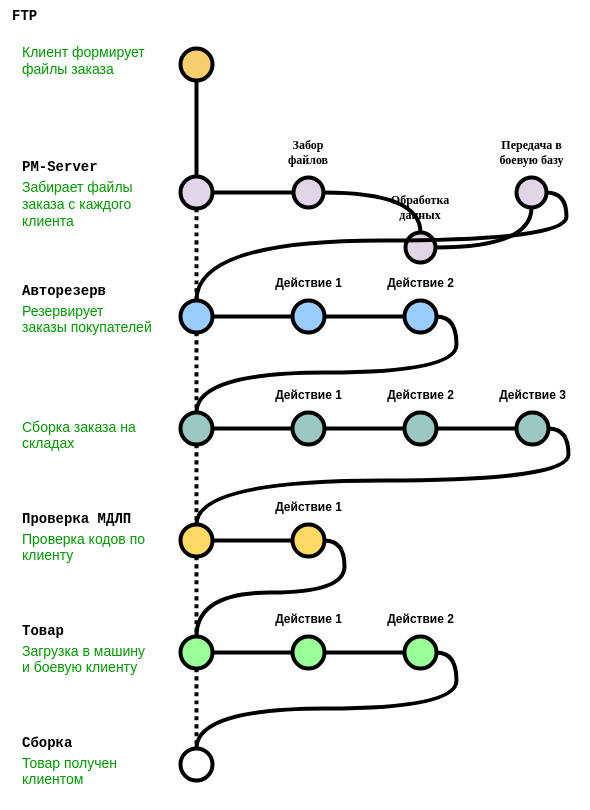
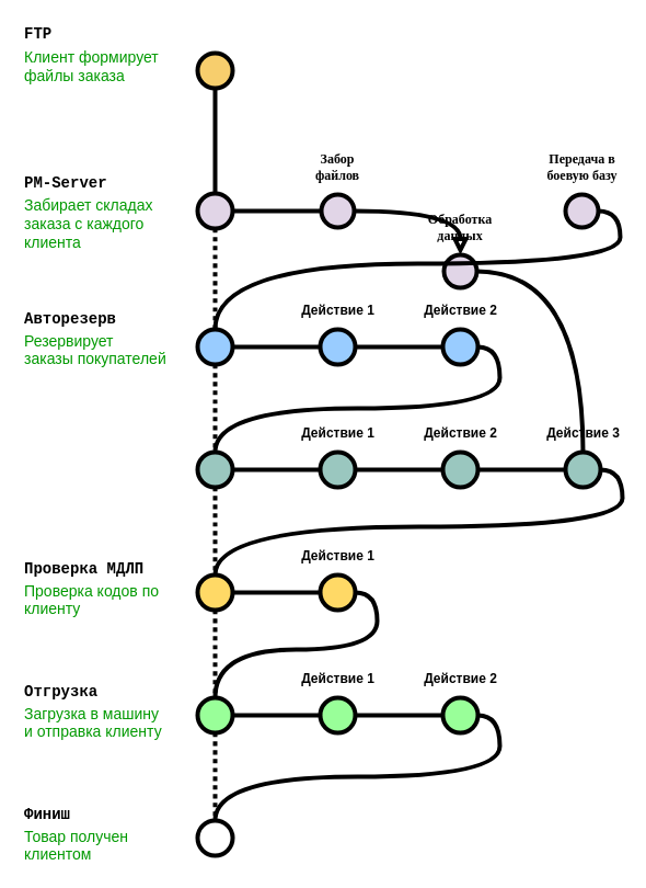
- <mxCell id="4" value="FTP" style="text;html=1;strokeColor=none;fillColor=none;align=left;verticalAlign=middle;whiteSpace=wrap;overflow=hidden;fontSize=14;fontStyle=1;fontFamily=Courier New;" vertex="1" parent="1"><mxGeometry x="10" y="5" width="50" height="20" as="geometry" /></mxCell>
+ <mxCell id="4" value="FTP" style="text;html=1;strokeColor=none;fillColor=none;align=left;verticalAlign=middle;whiteSpace=wrap;overflow=hidden;fontSize=14;fontStyle=1;fontFamily=Courier New;" vertex="1" parent="1"><mxGeometry x="20" y="20" width="50" height="20" as="geometry" /></mxCell>
- <mxCell id="11" value="" style="edgeStyle=orthogonalEdgeStyle;curved=1;rounded=0;sketch=0;orthogonalLoop=1;jettySize=auto;html=1;fontFamily=Tahoma;fontSize=12;endArrow=none;endFill=0;strokeWidth=4;" edge="1" parent="1" source="12" target="19"><mxGeometry relative="1" as="geometry" /></mxCell>
+ <mxCell id="11" value="" style="edgeStyle=orthogonalEdgeStyle;curved=1;rounded=0;sketch=0;orthogonalLoop=1;jettySize=auto;html=1;fontFamily=Tahoma;fontSize=12;endArrow=block;endFill=0;strokeWidth=4;" edge="1" parent="1" source="12" target="19"><mxGeometry relative="1" as="geometry" /></mxCell>
- <mxCell id="10" value="Забирает файлы заказа с каждого клиента" style="text;html=1;strokeColor=none;fillColor=none;align=left;verticalAlign=middle;whiteSpace=wrap;overflow=hidden;fontSize=14;fontStyle=0;fontColor=#009900;" vertex="1" parent="1"><mxGeometry x="20" y="176" width="132.25" height="56" as="geometry" /></mxCell>
+ <mxCell id="10" value="Забирает складах заказа с каждого клиента" style="text;html=1;strokeColor=none;fillColor=none;align=left;verticalAlign=middle;whiteSpace=wrap;overflow=hidden;fontSize=14;fontStyle=0;fontColor=#009900;" vertex="1" parent="1"><mxGeometry x="20" y="176" width="132.25" height="56" as="geometry" /></mxCell>
- <mxCell id="18" value="" style="edgeStyle=orthogonalEdgeStyle;curved=1;rounded=0;sketch=0;orthogonalLoop=1;jettySize=auto;html=1;fontFamily=Tahoma;fontSize=12;endArrow=none;endFill=0;strokeWidth=4;" edge="1" parent="1" source="19" target="21"><mxGeometry relative="1" as="geometry" /></mxCell>
+ <mxCell id="18" value="" style="edgeStyle=orthogonalEdgeStyle;curved=1;rounded=0;sketch=0;orthogonalLoop=1;jettySize=auto;html=1;fontFamily=Tahoma;fontSize=12;endArrow=none;endFill=0;strokeWidth=4;" edge="1" parent="1" source="19" target="35"><mxGeometry relative="1" as="geometry" /></mxCell>
- <mxCell id="29" value="Сборка заказа на складах" style="text;html=1;strokeColor=none;fillColor=none;align=left;verticalAlign=middle;whiteSpace=wrap;overflow=hidden;fontSize=14;fontStyle=0;fontColor=#009900;" vertex="1" parent="1"><mxGeometry x="20" y="416" width="132.25" height="36" as="geometry" /></mxCell>
- <mxCell id="46" value="Товар" style="text;html=1;strokeColor=none;fillColor=none;align=left;verticalAlign=middle;whiteSpace=wrap;overflow=hidden;fontSize=14;fontStyle=1;fontFamily=Courier New;" vertex="1" parent="1"><mxGeometry x="20" y="620" width="128" height="20" as="geometry" /></mxCell>
+ <mxCell id="46" value="Отгрузка" style="text;html=1;strokeColor=none;fillColor=none;align=left;verticalAlign=middle;whiteSpace=wrap;overflow=hidden;fontSize=14;fontStyle=1;fontFamily=Courier New;" vertex="1" parent="1"><mxGeometry x="20" y="620" width="128" height="20" as="geometry" /></mxCell>
- <mxCell id="47" value="Загрузка в машину и боевую клиенту" style="text;html=1;strokeColor=none;fillColor=none;align=left;verticalAlign=middle;whiteSpace=wrap;overflow=hidden;fontSize=14;fontStyle=0;fontColor=#009900;" vertex="1" parent="1"><mxGeometry x="20" y="640" width="132.25" height="36" as="geometry" /></mxCell>
+ <mxCell id="47" value="Загрузка в машину и отправка клиенту" style="text;html=1;strokeColor=none;fillColor=none;align=left;verticalAlign=middle;whiteSpace=wrap;overflow=hidden;fontSize=14;fontStyle=0;fontColor=#009900;" vertex="1" parent="1"><mxGeometry x="20" y="640" width="132.25" height="36" as="geometry" /></mxCell>
- <mxCell id="53" value="Сборка" style="text;html=1;strokeColor=none;fillColor=none;align=left;verticalAlign=middle;whiteSpace=wrap;overflow=hidden;fontSize=14;fontStyle=1;fontFamily=Courier New;" vertex="1" parent="1"><mxGeometry x="20" y="732" width="128" height="20" as="geometry" /></mxCell>
+ <mxCell id="53" value="Финиш" style="text;html=1;strokeColor=none;fillColor=none;align=left;verticalAlign=middle;whiteSpace=wrap;overflow=hidden;fontSize=14;fontStyle=1;fontFamily=Courier New;" vertex="1" parent="1"><mxGeometry x="20" y="732" width="128" height="20" as="geometry" /></mxCell>
